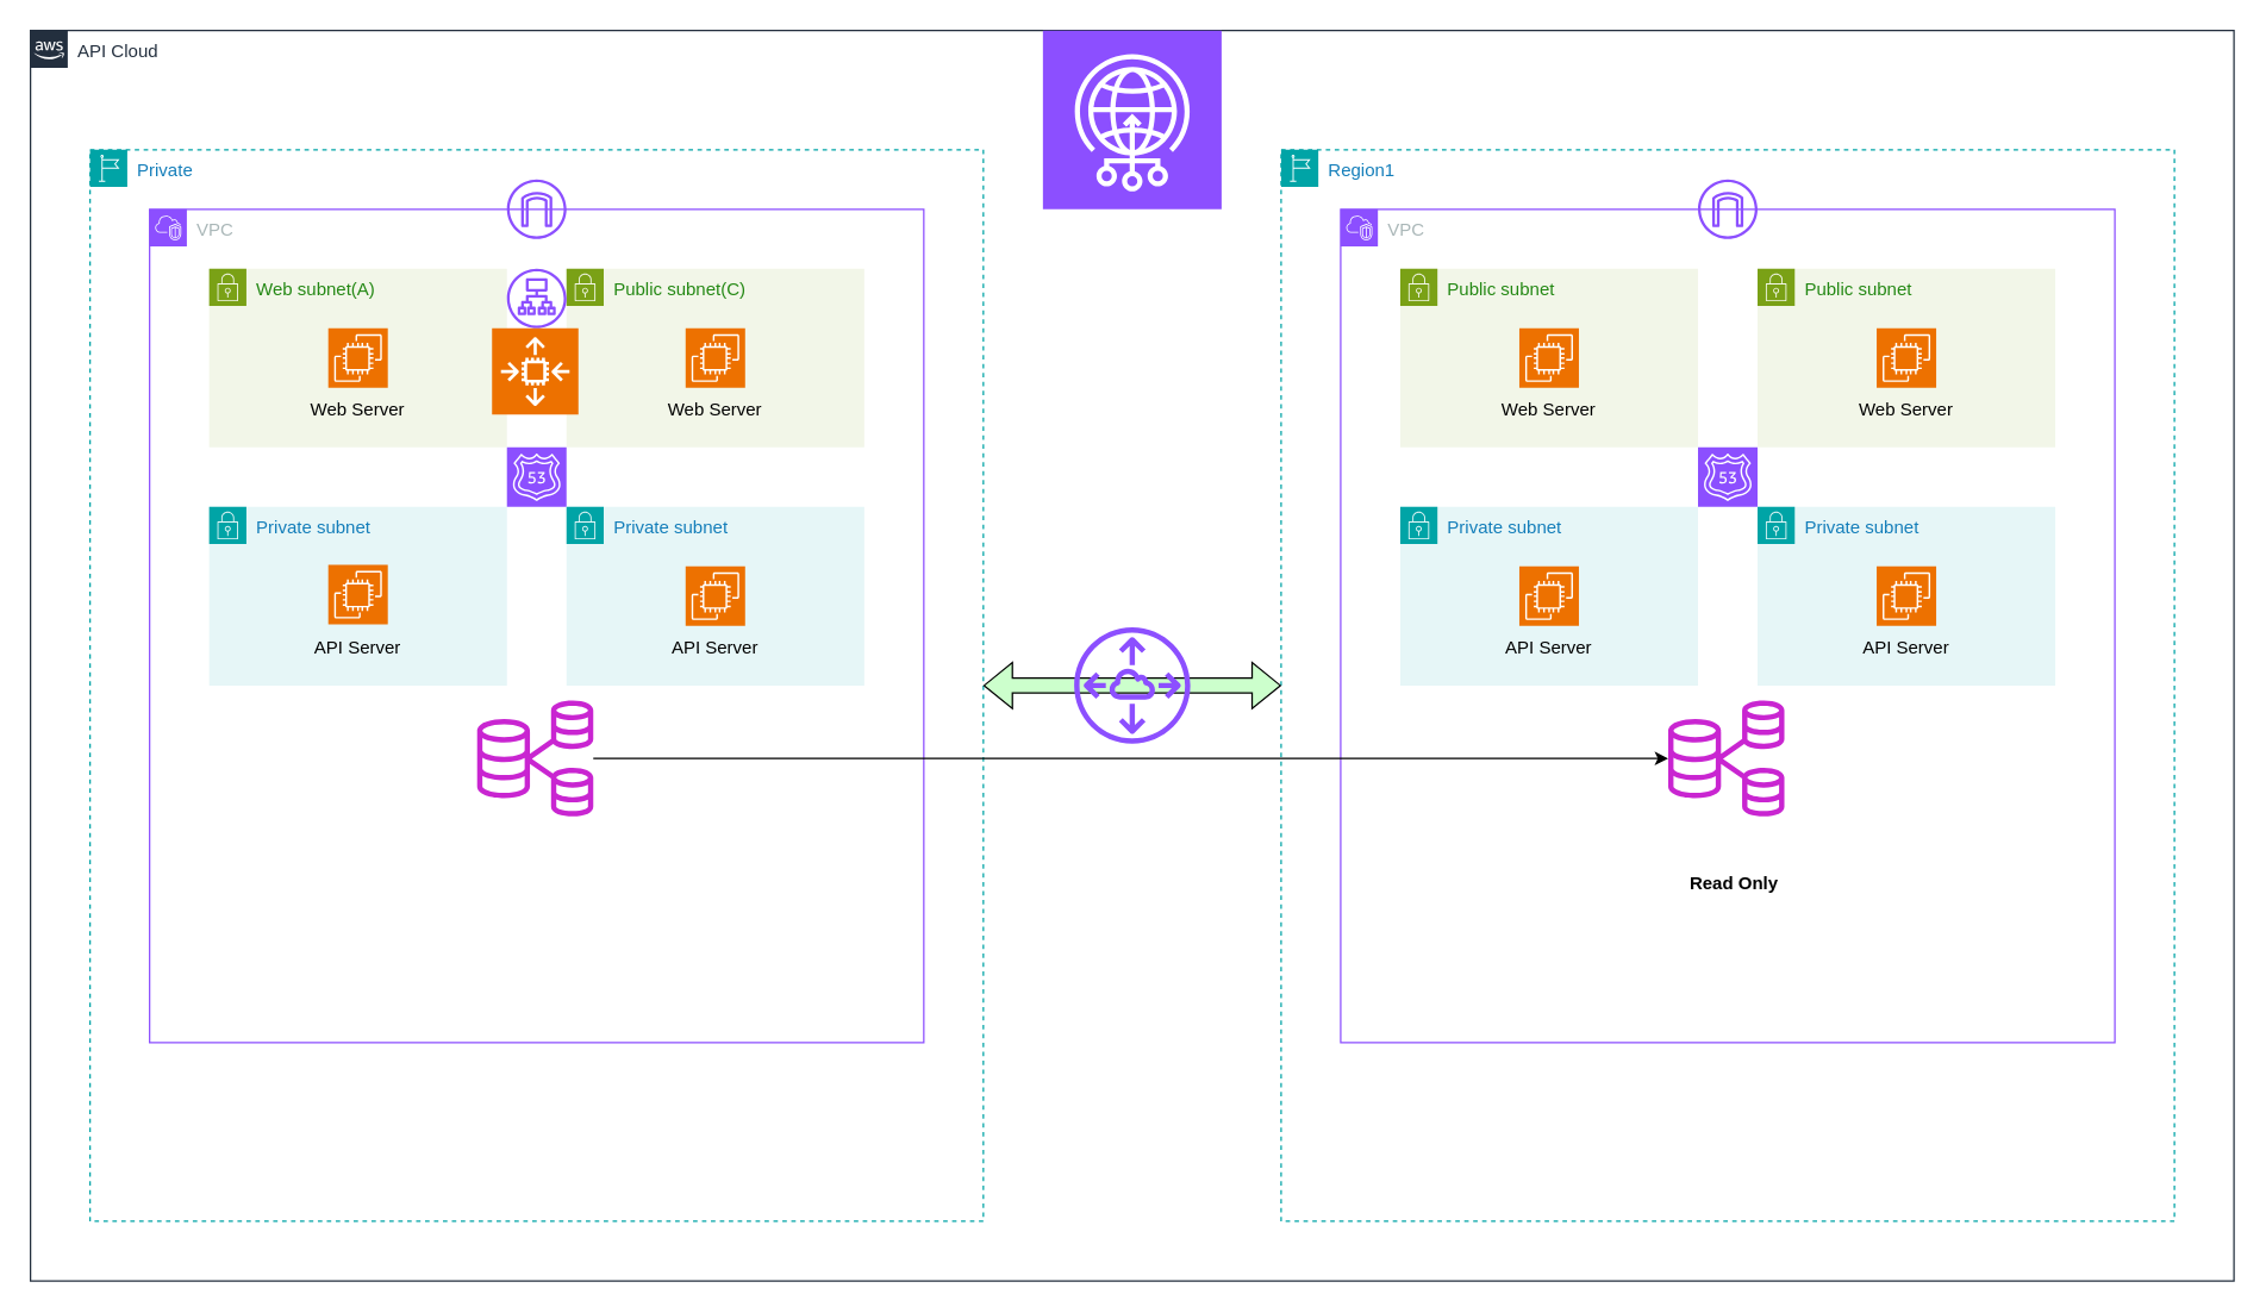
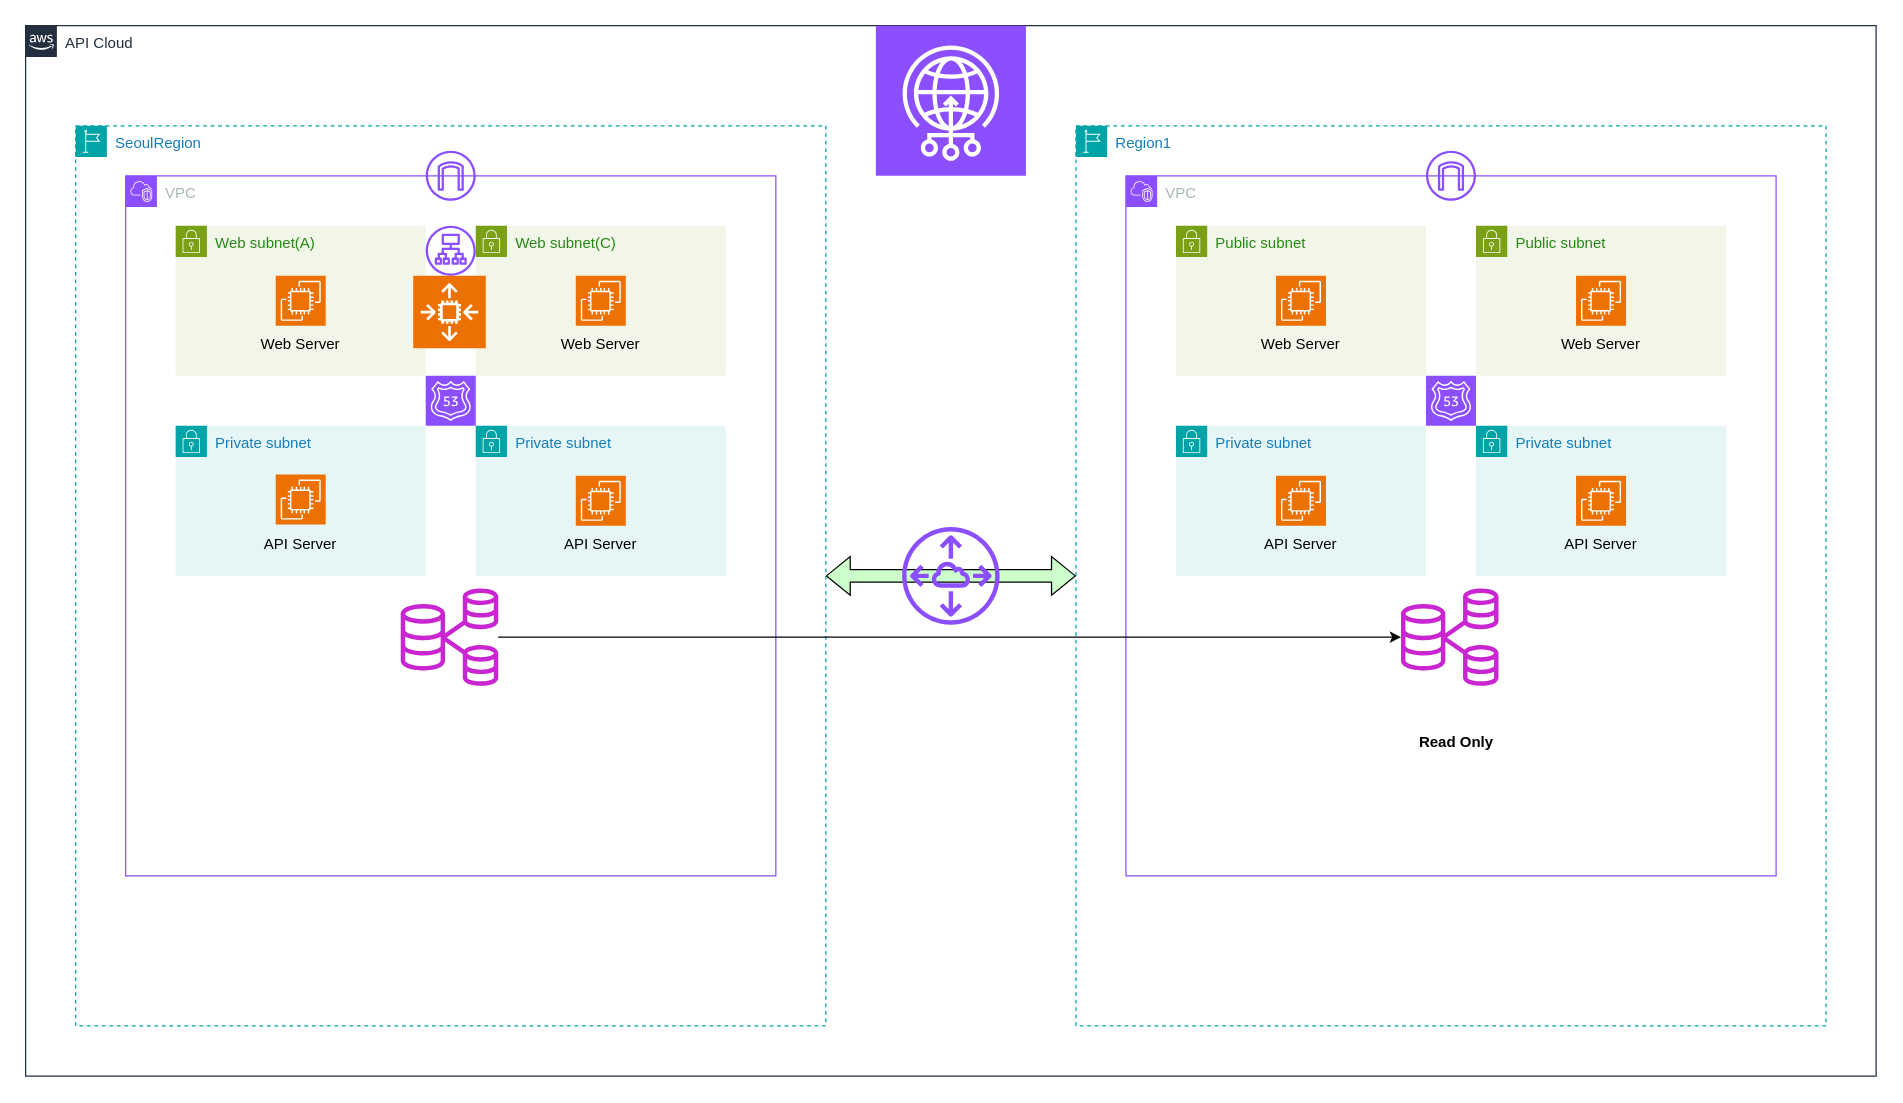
- <mxCell id="22" value="Private" style="points=[[0,0],[0.25,0],[0.5,0],[0.75,0],[1,0],[1,0.25],[1,0.5],[1,0.75],[1,1],[0.75,1],[0.5,1],[0.25,1],[0,1],[0,0.75],[0,0.5],[0,0.25]];outlineConnect=0;gradientColor=none;html=1;whiteSpace=wrap;fontSize=12;fontStyle=0;container=1;pointerEvents=0;collapsible=0;recursiveResize=0;shape=mxgraph.aws4.group;grIcon=mxgraph.aws4.group_region;strokeColor=#00A4A6;fillColor=none;verticalAlign=top;align=left;spacingLeft=30;fontColor=#147EBA;dashed=1;" parent="2" vertex="1"><mxGeometry x="40" y="80" width="600" height="720" as="geometry" /></mxCell>
+ <mxCell id="22" value="SeoulRegion" style="points=[[0,0],[0.25,0],[0.5,0],[0.75,0],[1,0],[1,0.25],[1,0.5],[1,0.75],[1,1],[0.75,1],[0.5,1],[0.25,1],[0,1],[0,0.75],[0,0.5],[0,0.25]];outlineConnect=0;gradientColor=none;html=1;whiteSpace=wrap;fontSize=12;fontStyle=0;container=1;pointerEvents=0;collapsible=0;recursiveResize=0;shape=mxgraph.aws4.group;grIcon=mxgraph.aws4.group_region;strokeColor=#00A4A6;fillColor=none;verticalAlign=top;align=left;spacingLeft=30;fontColor=#147EBA;dashed=1;" parent="2" vertex="1"><mxGeometry x="40" y="80" width="600" height="720" as="geometry" /></mxCell>
- <mxCell id="24" value="Public subnet(C)" style="points=[[0,0],[0.25,0],[0.5,0],[0.75,0],[1,0],[1,0.25],[1,0.5],[1,0.75],[1,1],[0.75,1],[0.5,1],[0.25,1],[0,1],[0,0.75],[0,0.5],[0,0.25]];outlineConnect=0;gradientColor=none;html=1;whiteSpace=wrap;fontSize=12;fontStyle=0;container=1;pointerEvents=0;collapsible=0;recursiveResize=0;shape=mxgraph.aws4.group;grIcon=mxgraph.aws4.group_security_group;grStroke=0;strokeColor=#7AA116;fillColor=#F2F6E8;verticalAlign=top;align=left;spacingLeft=30;fontColor=#248814;dashed=0;" parent="23" vertex="1"><mxGeometry x="280" y="40" width="200" height="120" as="geometry" /></mxCell>
+ <mxCell id="24" value="Web subnet(C)" style="points=[[0,0],[0.25,0],[0.5,0],[0.75,0],[1,0],[1,0.25],[1,0.5],[1,0.75],[1,1],[0.75,1],[0.5,1],[0.25,1],[0,1],[0,0.75],[0,0.5],[0,0.25]];outlineConnect=0;gradientColor=none;html=1;whiteSpace=wrap;fontSize=12;fontStyle=0;container=1;pointerEvents=0;collapsible=0;recursiveResize=0;shape=mxgraph.aws4.group;grIcon=mxgraph.aws4.group_security_group;grStroke=0;strokeColor=#7AA116;fillColor=#F2F6E8;verticalAlign=top;align=left;spacingLeft=30;fontColor=#248814;dashed=0;" parent="23" vertex="1"><mxGeometry x="280" y="40" width="200" height="120" as="geometry" /></mxCell>
